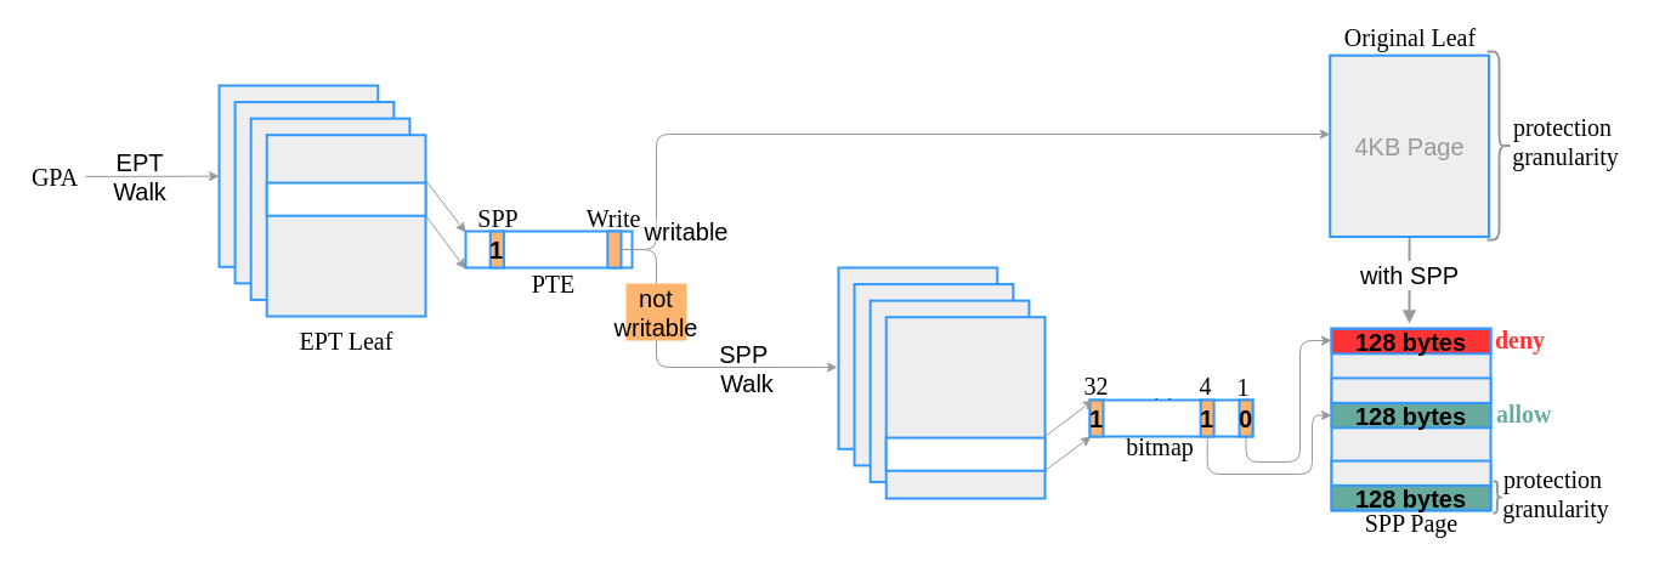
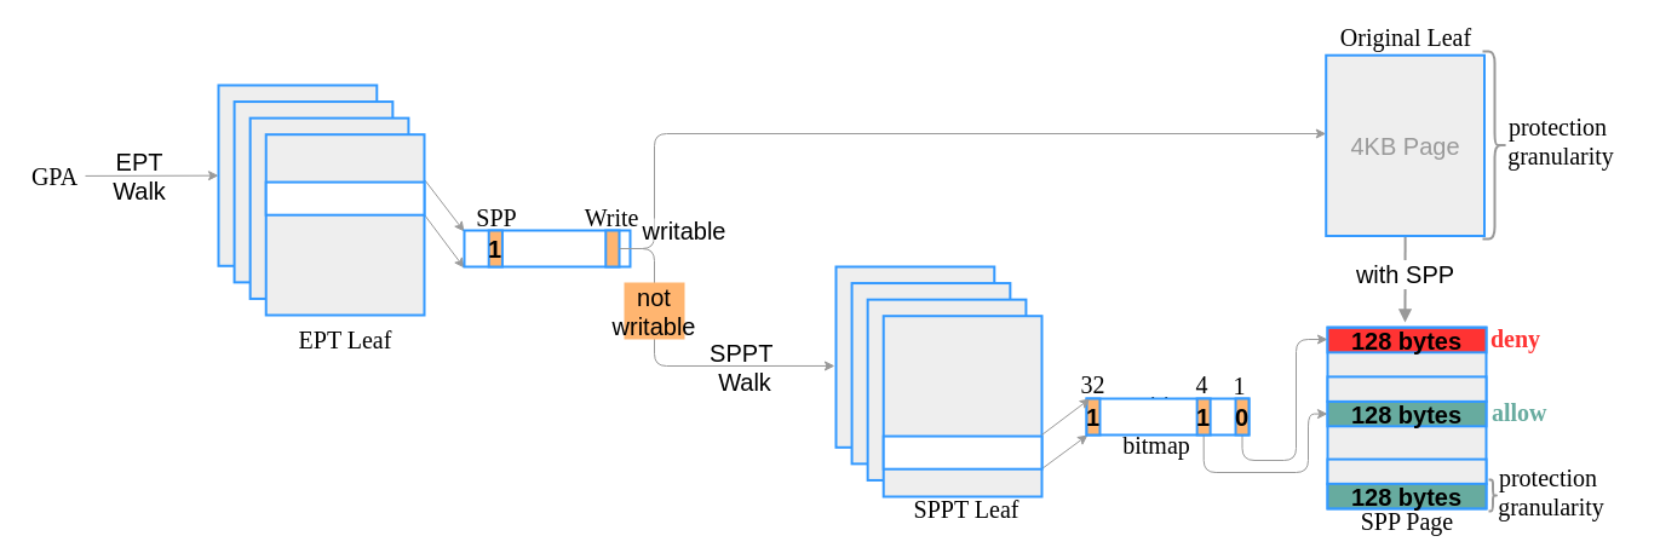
- <mxCell id="14" value="&lt;font face=&quot;Garamond&quot; style=&quot;font-size: 20px;&quot;&gt;PTE&lt;/font&gt;" style="text;html=1;strokeColor=none;fillColor=none;align=center;verticalAlign=middle;whiteSpace=wrap;rounded=0;fontSize=20;" parent="1" vertex="1"><mxGeometry x="430" y="223" width="51" height="20" as="geometry" /></mxCell>
- <mxCell id="22" value="&lt;font style=&quot;font-size: 20px;&quot;&gt;SPP&amp;nbsp;&lt;br style=&quot;font-size: 20px;&quot;&gt;Walk&lt;/font&gt;" style="text;html=1;strokeColor=none;fillColor=none;align=center;verticalAlign=middle;whiteSpace=wrap;rounded=0;fontSize=20;" parent="1" vertex="1"><mxGeometry x="590" y="293" width="50" height="20" as="geometry" /></mxCell>
+ <mxCell id="22" value="&lt;font style=&quot;font-size: 20px;&quot;&gt;SPPT&amp;nbsp;&lt;br style=&quot;font-size: 20px;&quot;&gt;Walk&lt;/font&gt;" style="text;html=1;strokeColor=none;fillColor=none;align=center;verticalAlign=middle;whiteSpace=wrap;rounded=0;fontSize=20;" parent="1" vertex="1"><mxGeometry x="590" y="293" width="50" height="20" as="geometry" /></mxCell>
+ <mxCell id="18" value="&lt;font face=&quot;Garamond&quot; style=&quot;font-size: 20px;&quot;&gt;SPPT Leaf&lt;/font&gt;" style="text;html=1;strokeColor=none;fillColor=none;align=center;verticalAlign=middle;whiteSpace=wrap;rounded=0;fontSize=20;" parent="1" vertex="1"><mxGeometry x="748" y="410" width="100" height="20" as="geometry" /></mxCell>
